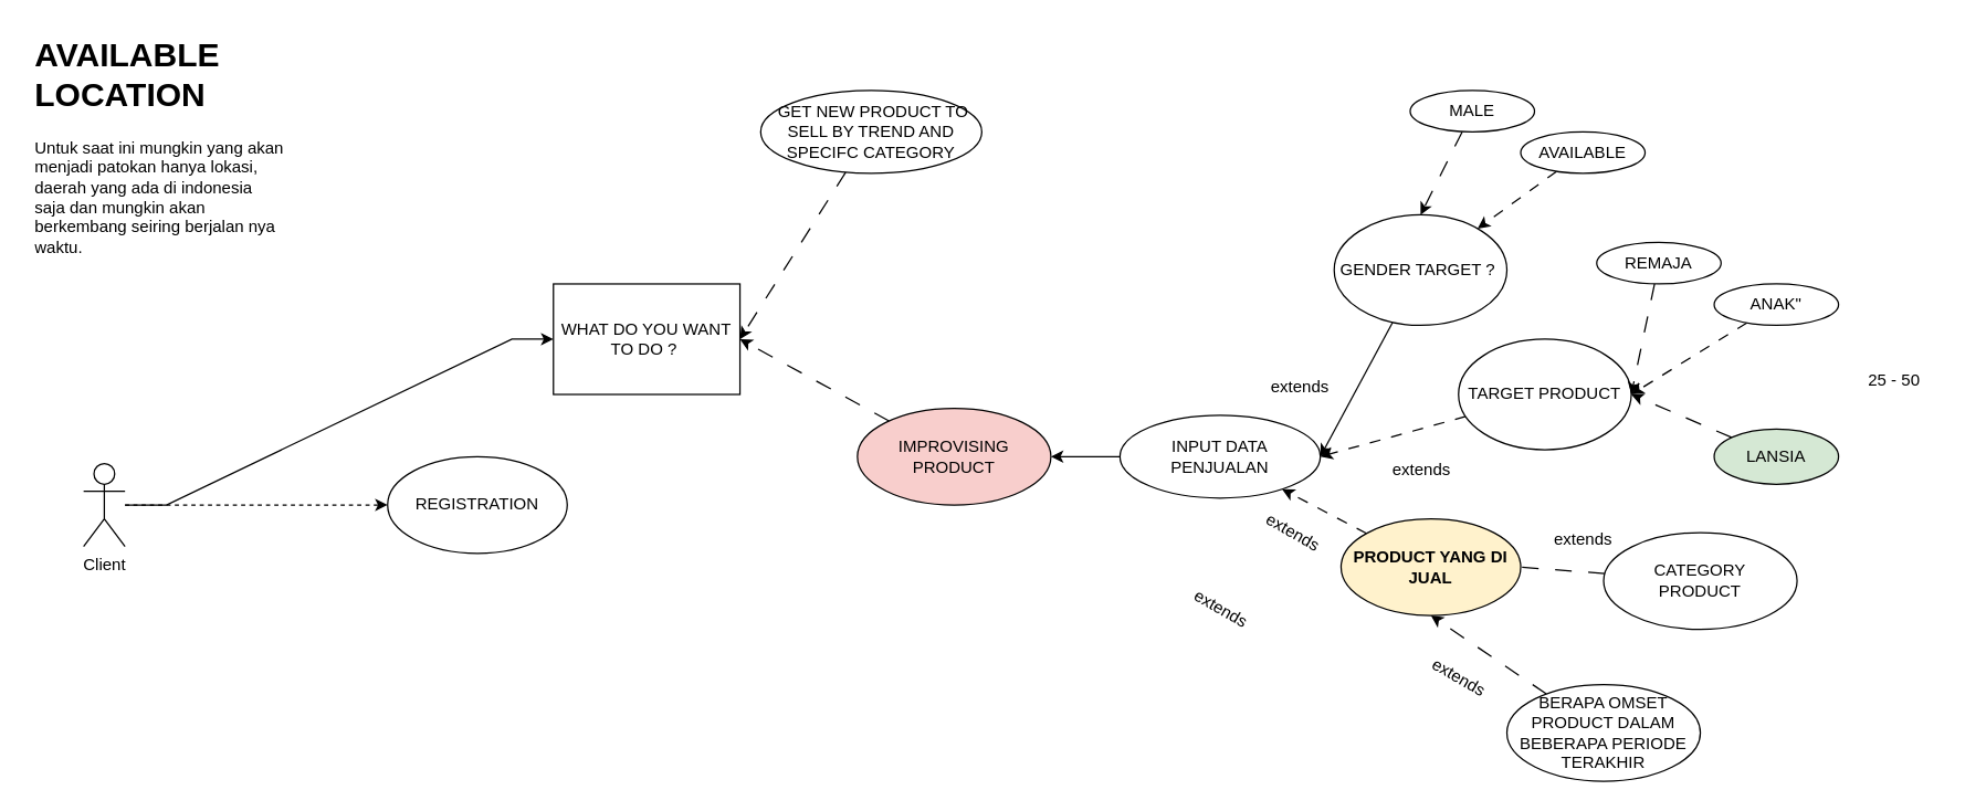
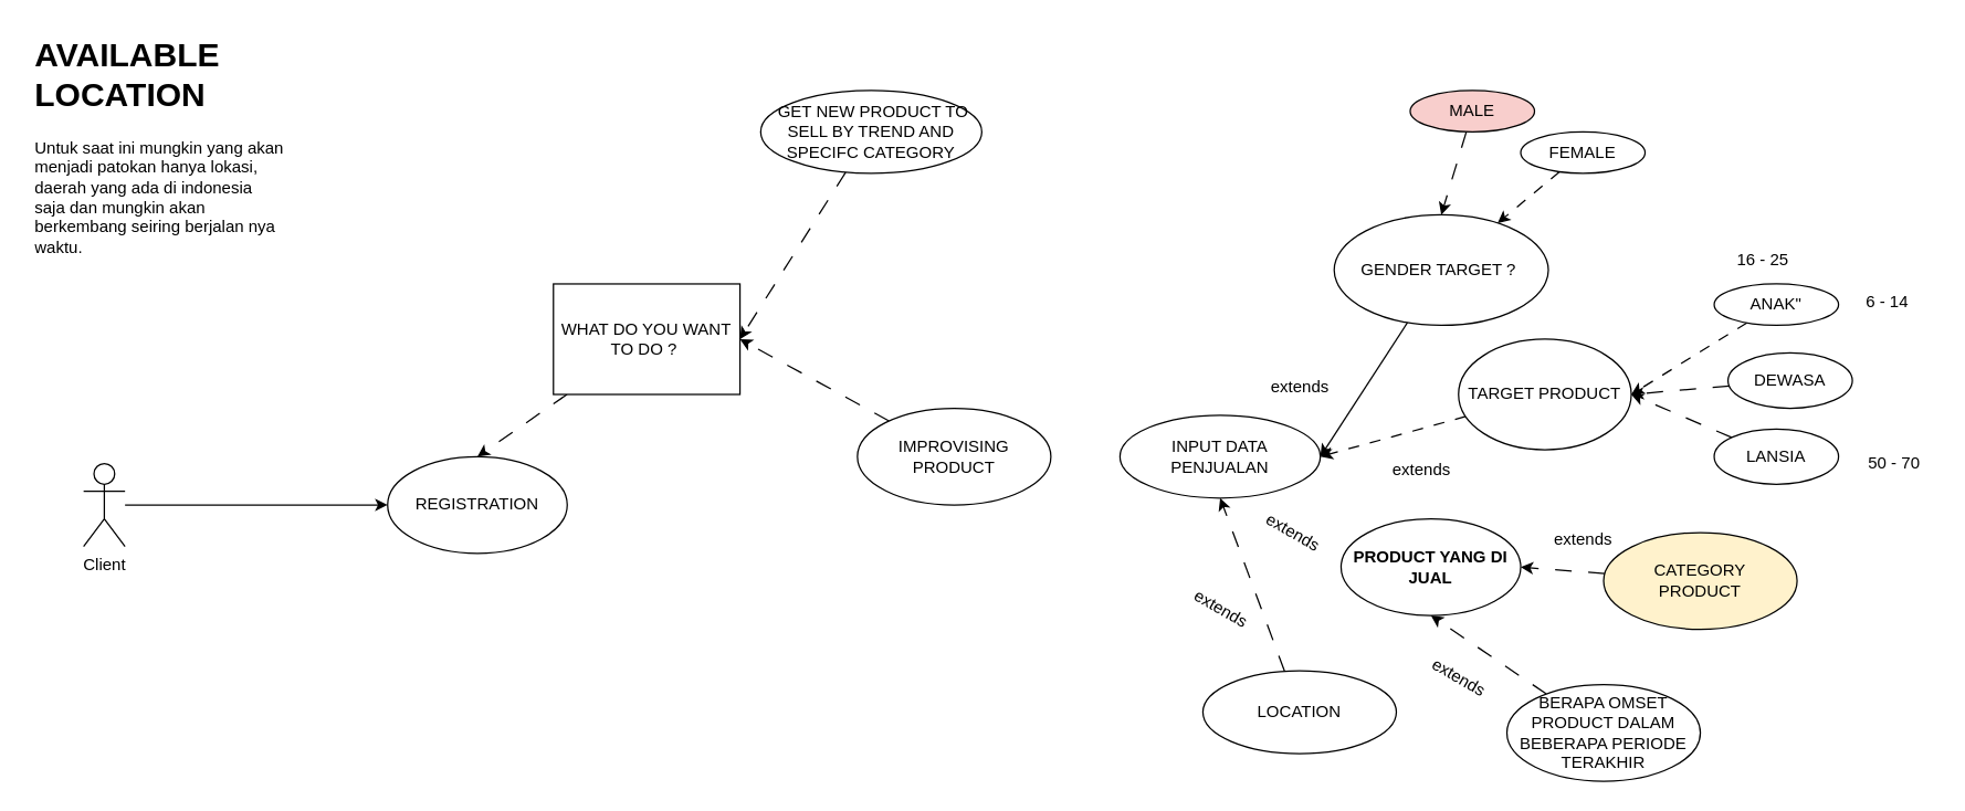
- <mxCell id="41" value="MALE" style="ellipse;whiteSpace=wrap;html=1;" vertex="1" parent="1"><mxGeometry x="1020" y="65" width="90" height="30" as="geometry" /></mxCell>
+ <mxCell id="41" value="MALE" style="ellipse;whiteSpace=wrap;html=1;fillColor=#f8cecc;" vertex="1" parent="1"><mxGeometry x="1020" y="65" width="90" height="30" as="geometry" /></mxCell>
- <mxCell id="43" value="AVAILABLE" style="ellipse;whiteSpace=wrap;html=1;" vertex="1" parent="1"><mxGeometry x="1100" width="90" height="30" as="geometry" y="95" /></mxCell>
+ <mxCell id="43" value="FEMALE" style="ellipse;whiteSpace=wrap;html=1;" vertex="1" parent="1"><mxGeometry x="1100" width="90" height="30" as="geometry" y="95" /></mxCell>
+ <mxCell id="37" value="16 - 25" style="text;html=1;align=center;verticalAlign=middle;resizable=0;points=[];autosize=1;strokeColor=none;fillColor=none;" vertex="1" parent="1"><mxGeometry x="1245" y="173" width="60" height="30" as="geometry" /></mxCell>
- <mxCell id="36" value="REMAJA" style="ellipse;whiteSpace=wrap;html=1;" vertex="1" parent="1"><mxGeometry x="1155" y="175" width="90" height="30" as="geometry" /></mxCell>
- <mxCell id="39" value="GENDER TARGET ?&amp;nbsp;" style="ellipse;whiteSpace=wrap;html=1;" vertex="1" parent="1"><mxGeometry x="965" y="155" width="125" height="80" as="geometry" /></mxCell>
+ <mxCell id="39" value="GENDER TARGET ?&amp;nbsp;" style="ellipse;whiteSpace=wrap;html=1;" vertex="1" parent="1"><mxGeometry x="965" y="155" width="155" height="80" as="geometry" /></mxCell>
+ <mxCell id="32" value="6 - 14" style="text;html=1;align=center;verticalAlign=middle;resizable=0;points=[];autosize=1;strokeColor=none;fillColor=none;" vertex="1" parent="1"><mxGeometry x="1340" y="203" width="50" height="30" as="geometry" /></mxCell>
- <mxCell id="35" style="rounded=0;orthogonalLoop=1;jettySize=auto;html=1;entryX=1;entryY=0.5;entryDx=0;entryDy=0;dashed=1;dashPattern=12 12;" edge="1" parent="1" source="36" target="25"><mxGeometry relative="1" as="geometry" /></mxCell>
+ <mxCell id="29" value="DEWASA" style="ellipse;whiteSpace=wrap;html=1;" vertex="1" parent="1"><mxGeometry x="1250" y="255" width="90" height="40" as="geometry" /></mxCell>
- <mxCell id="33" value="25 - 50" style="text;html=1;align=center;verticalAlign=middle;resizable=0;points=[];autosize=1;strokeColor=none;fillColor=none;" vertex="1" parent="1"><mxGeometry x="1340" y="260" width="60" height="30" as="geometry" /></mxCell>
+ <mxCell id="28" style="rounded=0;orthogonalLoop=1;jettySize=auto;html=1;entryX=1;entryY=0.5;entryDx=0;entryDy=0;dashed=1;dashPattern=12 12;" edge="1" parent="1" source="29" target="25"><mxGeometry relative="1" as="geometry" /></mxCell>
- <mxCell id="3" style="rounded=0;orthogonalLoop=1;jettySize=auto;html=1;entryX=0;entryY=0.5;entryDx=0;entryDy=0;edgeStyle=entityRelationEdgeStyle;" edge="1" parent="1" source="4" target="15"><mxGeometry relative="1" as="geometry" /></mxCell>
+ <mxCell id="14" style="rounded=0;orthogonalLoop=1;jettySize=auto;html=1;entryX=0.5;entryY=0;entryDx=0;entryDy=0;dashed=1;dashPattern=12 12;" edge="1" parent="1" source="15" target="5"><mxGeometry relative="1" as="geometry" /></mxCell>
- <mxCell id="17" value="IMPROVISING PRODUCT" style="ellipse;whiteSpace=wrap;html=1;fillColor=#f8cecc;" vertex="1" parent="1"><mxGeometry x="620" y="295" width="140" height="70" as="geometry" /></mxCell>
+ <mxCell id="17" value="IMPROVISING PRODUCT" style="ellipse;whiteSpace=wrap;html=1;" vertex="1" parent="1"><mxGeometry x="620" y="295" width="140" height="70" as="geometry" /></mxCell>
- <mxCell id="6" value="" style="edgeStyle=orthogonalEdgeStyle;rounded=0;orthogonalLoop=1;jettySize=auto;html=1;" edge="1" parent="1" source="7" target="17"><mxGeometry relative="1" as="geometry" /></mxCell>
- <mxCell id="31" value="LANSIA" style="ellipse;whiteSpace=wrap;html=1;fillColor=#d5e8d4;" vertex="1" parent="1"><mxGeometry x="1240" y="310" width="90" height="40" as="geometry" /></mxCell>
+ <mxCell id="31" value="LANSIA" style="ellipse;whiteSpace=wrap;html=1;" vertex="1" parent="1"><mxGeometry x="1240" y="310" width="90" height="40" as="geometry" /></mxCell>
+ <mxCell id="34" value="50 - 70" style="text;html=1;align=center;verticalAlign=middle;resizable=0;points=[];autosize=1;strokeColor=none;fillColor=none;" vertex="1" parent="1"><mxGeometry x="1340" y="320" width="60" height="30" as="geometry" /></mxCell>
- <mxCell id="2" style="edgeStyle=orthogonalEdgeStyle;rounded=0;orthogonalLoop=1;jettySize=auto;html=1;entryX=0;entryY=0.5;entryDx=0;entryDy=0;dashed=1;" edge="1" parent="1" source="4" target="5"><mxGeometry relative="1" as="geometry" /></mxCell>
+ <mxCell id="2" style="edgeStyle=orthogonalEdgeStyle;rounded=0;orthogonalLoop=1;jettySize=auto;html=1;entryX=0;entryY=0.5;entryDx=0;entryDy=0;" edge="1" parent="1" source="4" target="5"><mxGeometry relative="1" as="geometry" /></mxCell>
- <mxCell id="8" style="rounded=0;orthogonalLoop=1;jettySize=auto;html=1;dashed=1;dashPattern=8 8;" edge="1" parent="1" source="9" target="7"><mxGeometry relative="1" as="geometry" /></mxCell>
- <mxCell id="9" value="&lt;b&gt;PRODUCT YANG DI JUAL&lt;/b&gt;" style="ellipse;whiteSpace=wrap;html=1;fillColor=#fff2cc;" vertex="1" parent="1"><mxGeometry x="970" y="375" width="130" height="70" as="geometry" /></mxCell>
+ <mxCell id="9" value="&lt;b&gt;PRODUCT YANG DI JUAL&lt;/b&gt;" style="ellipse;whiteSpace=wrap;html=1;" vertex="1" parent="1"><mxGeometry x="970" y="375" width="130" height="70" as="geometry" /></mxCell>
- <mxCell id="12" style="rounded=0;orthogonalLoop=1;jettySize=auto;html=1;dashed=1;dashPattern=12 12;entryX=1;entryY=0.5;entryDx=0;entryDy=0;endArrow=none;" edge="1" parent="1" source="13" target="9"><mxGeometry relative="1" as="geometry" /></mxCell>
+ <mxCell id="12" style="rounded=0;orthogonalLoop=1;jettySize=auto;html=1;dashed=1;dashPattern=12 12;entryX=1;entryY=0.5;entryDx=0;entryDy=0;" edge="1" parent="1" source="13" target="9"><mxGeometry relative="1" as="geometry" /></mxCell>
- <mxCell id="13" value="CATEGORY &lt;br&gt;PRODUCT" style="ellipse;whiteSpace=wrap;html=1;" vertex="1" parent="1"><mxGeometry x="1160" y="385" width="140" height="70" as="geometry" /></mxCell>
+ <mxCell id="13" value="CATEGORY &lt;br&gt;PRODUCT" style="ellipse;whiteSpace=wrap;html=1;fillColor=#fff2cc;" vertex="1" parent="1"><mxGeometry x="1160" y="385" width="140" height="70" as="geometry" /></mxCell>
+ <mxCell id="44" style="rounded=0;orthogonalLoop=1;jettySize=auto;html=1;entryX=0.5;entryY=1;entryDx=0;entryDy=0;dashed=1;dashPattern=12 12;" edge="1" parent="1" source="45" target="7"><mxGeometry relative="1" as="geometry" /></mxCell>
+ <mxCell id="45" value="LOCATION" style="ellipse;whiteSpace=wrap;html=1;" vertex="1" parent="1"><mxGeometry x="870" y="485" width="140" height="60" as="geometry" /></mxCell>
